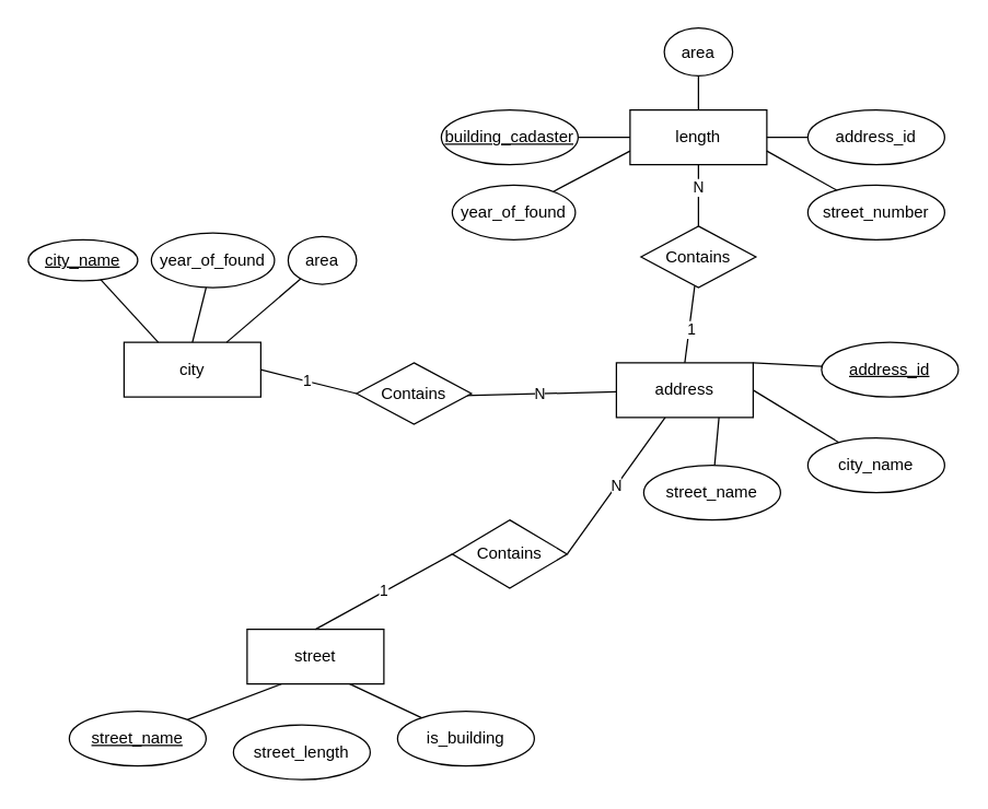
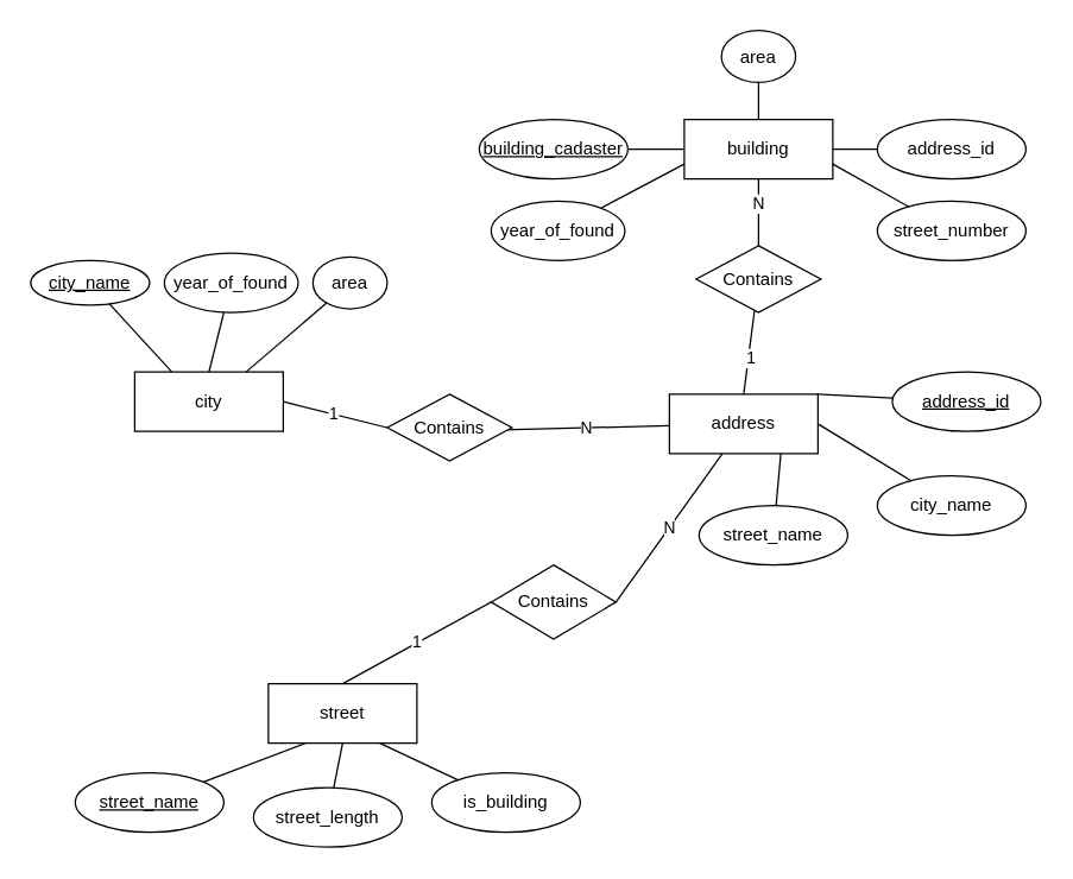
- <mxCell id="4" value="length" style="whiteSpace=wrap;html=1;align=center;" vertex="1" parent="1"><mxGeometry x="460" y="80" width="100" height="40" as="geometry" /></mxCell>
+ <mxCell id="4" value="building" style="whiteSpace=wrap;html=1;align=center;" vertex="1" parent="1"><mxGeometry x="460" y="80" width="100" height="40" as="geometry" /></mxCell>
+ <mxCell id="13" style="edgeStyle=none;rounded=0;orthogonalLoop=1;jettySize=auto;html=1;entryX=0.5;entryY=1;entryDx=0;entryDy=0;endArrow=none;endFill=0;" edge="1" parent="1" source="14" target="3"><mxGeometry relative="1" as="geometry" /></mxCell>
